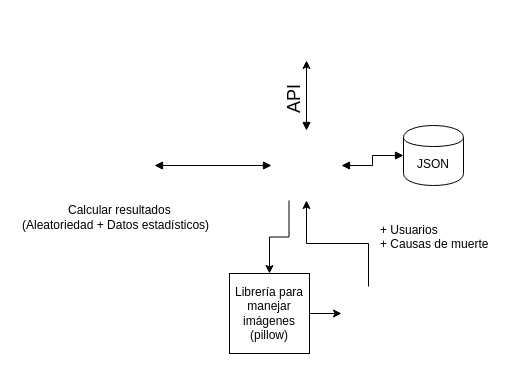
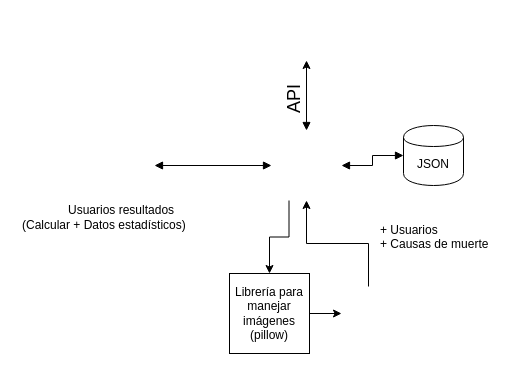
- <mxCell id="16" value="Calcular resultados" style="text;html=1;resizable=0;points=[];autosize=1;align=left;verticalAlign=top;spacingTop=-4;" vertex="1" parent="1"><mxGeometry x="66" y="200" width="120" height="20" as="geometry" /></mxCell>
+ <mxCell id="16" value="Usuarios resultados" style="text;html=1;resizable=0;points=[];autosize=1;align=left;verticalAlign=top;spacingTop=-4;" vertex="1" parent="1"><mxGeometry x="66" y="200" width="120" height="20" as="geometry" /></mxCell>
- <mxCell id="17" value="(Aleatoriedad + Datos estadísticos)" style="text;html=1;resizable=0;points=[];autosize=1;align=left;verticalAlign=top;spacingTop=-4;" vertex="1" parent="1"><mxGeometry x="20" y="215" width="210" height="20" as="geometry" /></mxCell>
+ <mxCell id="17" value="(Calcular + Datos estadísticos)" style="text;html=1;resizable=0;points=[];autosize=1;align=left;verticalAlign=top;spacingTop=-4;" vertex="1" parent="1"><mxGeometry x="20" y="215" width="210" height="20" as="geometry" /></mxCell>
